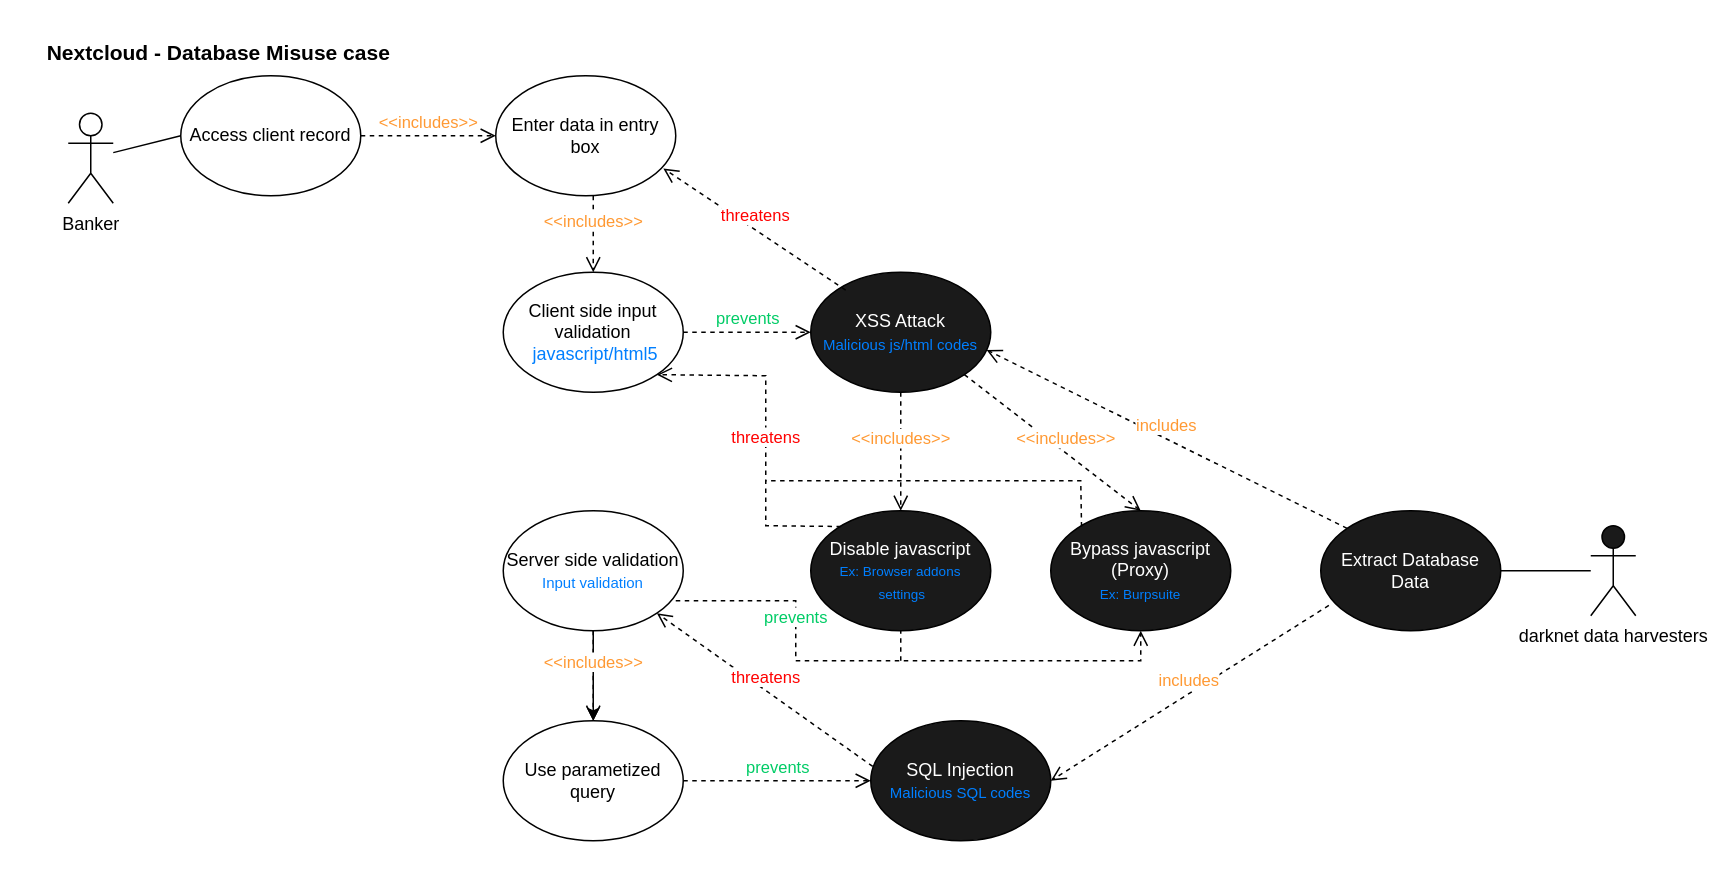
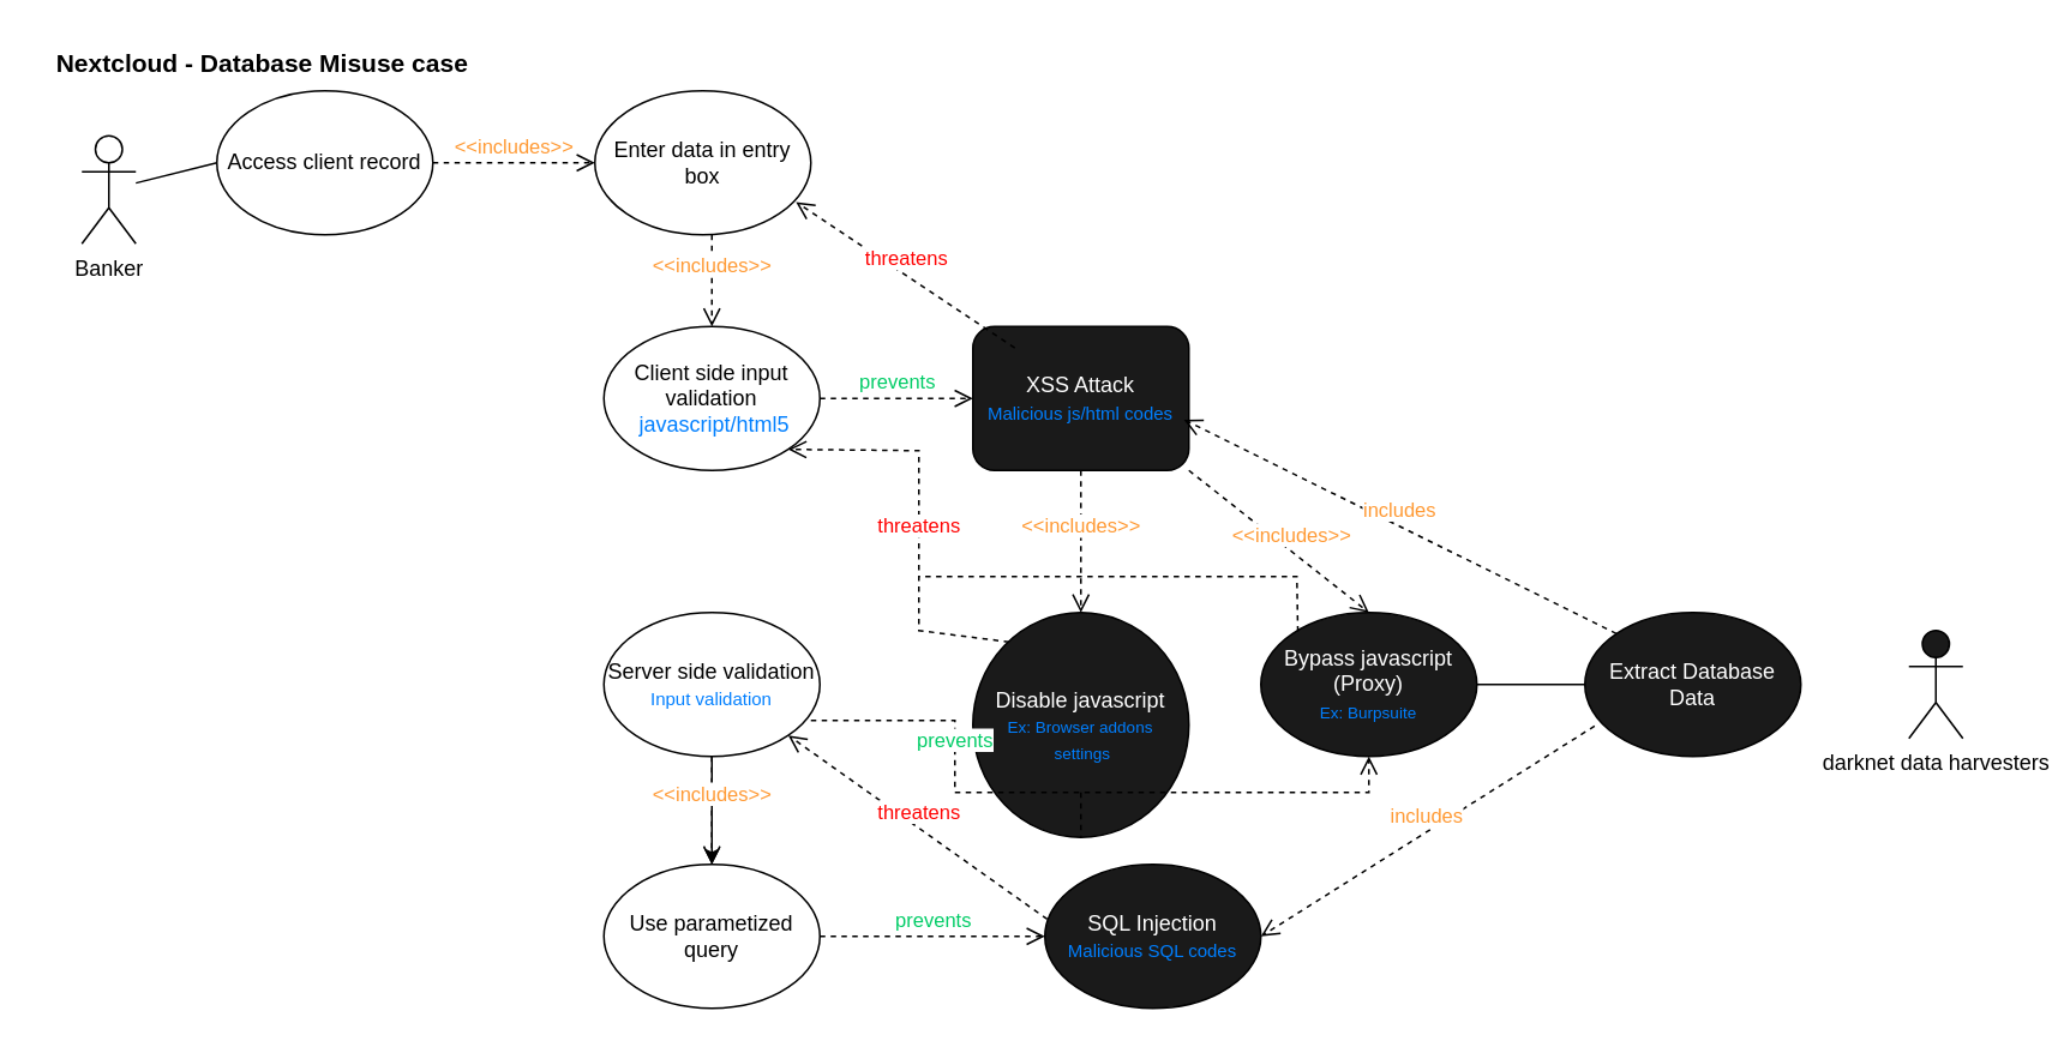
- <mxCell id="10" value="XSS Attack&lt;br&gt;&lt;font color=&quot;#007fff&quot; style=&quot;font-size: 10px;&quot;&gt;Malicious js/html codes&lt;/font&gt;" style="ellipse;whiteSpace=wrap;html=1;fillColor=#1A1A1A;fontColor=#FFFFFF;" parent="1" vertex="1"><mxGeometry x="540" y="181" width="120" height="80" as="geometry" /></mxCell>
+ <mxCell id="10" value="XSS Attack&lt;br&gt;&lt;font color=&quot;#007fff&quot; style=&quot;font-size: 10px;&quot;&gt;Malicious js/html codes&lt;/font&gt;" style="whiteSpace=wrap;html=1;fillColor=#1A1A1A;fontColor=#FFFFFF;rounded=1;" parent="1" vertex="1"><mxGeometry x="540" y="181" width="120" height="80" as="geometry" /></mxCell>
- <mxCell id="14" value="Disable javascript&lt;br&gt;&lt;font color=&quot;#007fff&quot; style=&quot;font-size: 9px;&quot;&gt;Ex: Browser addons&lt;br&gt;&amp;nbsp;settings&lt;/font&gt;" style="ellipse;whiteSpace=wrap;html=1;fillColor=#1A1A1A;fontColor=#FFFFFF;" parent="1" vertex="1"><mxGeometry x="540" y="340" width="120" height="80" as="geometry" /></mxCell>
+ <mxCell id="14" value="Disable javascript&lt;br&gt;&lt;font color=&quot;#007fff&quot; style=&quot;font-size: 9px;&quot;&gt;Ex: Browser addons&lt;br&gt;&amp;nbsp;settings&lt;/font&gt;" style="ellipse;whiteSpace=wrap;html=1;fillColor=#1A1A1A;fontColor=#FFFFFF;" parent="1" vertex="1"><mxGeometry x="540" y="340" width="120" height="125" as="geometry" /></mxCell>
- <mxCell id="15" value="" style="endArrow=none;html=1;exitX=1;exitY=0.5;exitDx=0;exitDy=0;" parent="1" source="20" target="5" edge="1"><mxGeometry width="50" height="50" relative="1" as="geometry"><mxPoint x="607" y="116" as="sourcePoint" /><mxPoint x="760" y="131" as="targetPoint" /></mxGeometry></mxCell>
+ <mxCell id="15" value="" style="endArrow=none;html=1;exitX=1;exitY=0.5;exitDx=0;exitDy=0;" parent="1" source="20" target="22" edge="1"><mxGeometry width="50" height="50" relative="1" as="geometry"><mxPoint x="607" y="116" as="sourcePoint" /><mxPoint x="760" y="131" as="targetPoint" /></mxGeometry></mxCell>
